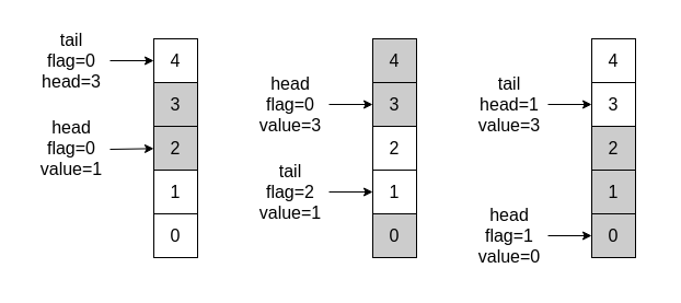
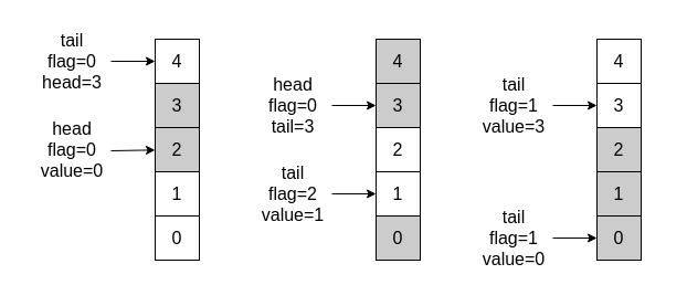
- <mxCell id="20" value="head&lt;br&gt;flag=0&lt;br&gt;value=3" style="text;html=1;strokeColor=none;fillColor=#FFFFFF;align=center;verticalAlign=middle;whiteSpace=wrap;rounded=0;fontSize=16;" parent="1" vertex="1"><mxGeometry x="230" y="60" width="70" height="70" as="geometry" /></mxCell>
+ <mxCell id="20" value="head&lt;br&gt;flag=0&lt;br&gt;tail=3" style="text;html=1;strokeColor=none;fillColor=#FFFFFF;align=center;verticalAlign=middle;whiteSpace=wrap;rounded=0;fontSize=16;" parent="1" vertex="1"><mxGeometry x="230" y="60" width="70" height="70" as="geometry" /></mxCell>
- <mxCell id="27" value="tail&lt;br&gt;head=1&lt;br&gt;value=3" style="text;html=1;strokeColor=none;fillColor=none;align=center;verticalAlign=middle;whiteSpace=wrap;rounded=0;fontSize=16;" parent="1" vertex="1"><mxGeometry x="430" y="60" width="70" height="70" as="geometry" /></mxCell>
+ <mxCell id="27" value="tail&lt;br&gt;flag=1&lt;br&gt;value=3" style="text;html=1;strokeColor=none;fillColor=none;align=center;verticalAlign=middle;whiteSpace=wrap;rounded=0;fontSize=16;" parent="1" vertex="1"><mxGeometry x="430" y="60" width="70" height="70" as="geometry" /></mxCell>
- <mxCell id="12" value="head&lt;br&gt;flag=0&lt;br&gt;value=1" style="text;html=1;strokeColor=none;fillColor=none;align=center;verticalAlign=middle;whiteSpace=wrap;rounded=0;fontSize=16;" parent="1" vertex="1"><mxGeometry x="30" y="100" width="70" height="70" as="geometry" /></mxCell>
+ <mxCell id="12" value="head&lt;br&gt;flag=0&lt;br&gt;value=0" style="text;html=1;strokeColor=none;fillColor=none;align=center;verticalAlign=middle;whiteSpace=wrap;rounded=0;fontSize=16;" parent="1" vertex="1"><mxGeometry x="30" y="100" width="70" height="70" as="geometry" /></mxCell>
- <mxCell id="28" value="head&lt;br&gt;flag=1&lt;br&gt;value=0" style="text;html=1;strokeColor=none;fillColor=none;align=center;verticalAlign=middle;whiteSpace=wrap;rounded=0;fontSize=16;" parent="1" vertex="1"><mxGeometry x="430" y="180" width="70" height="70" as="geometry" /></mxCell>
+ <mxCell id="28" value="tail&lt;br&gt;flag=1&lt;br&gt;value=0" style="text;html=1;strokeColor=none;fillColor=none;align=center;verticalAlign=middle;whiteSpace=wrap;rounded=0;fontSize=16;" parent="1" vertex="1"><mxGeometry x="430" y="180" width="70" height="70" as="geometry" /></mxCell>
